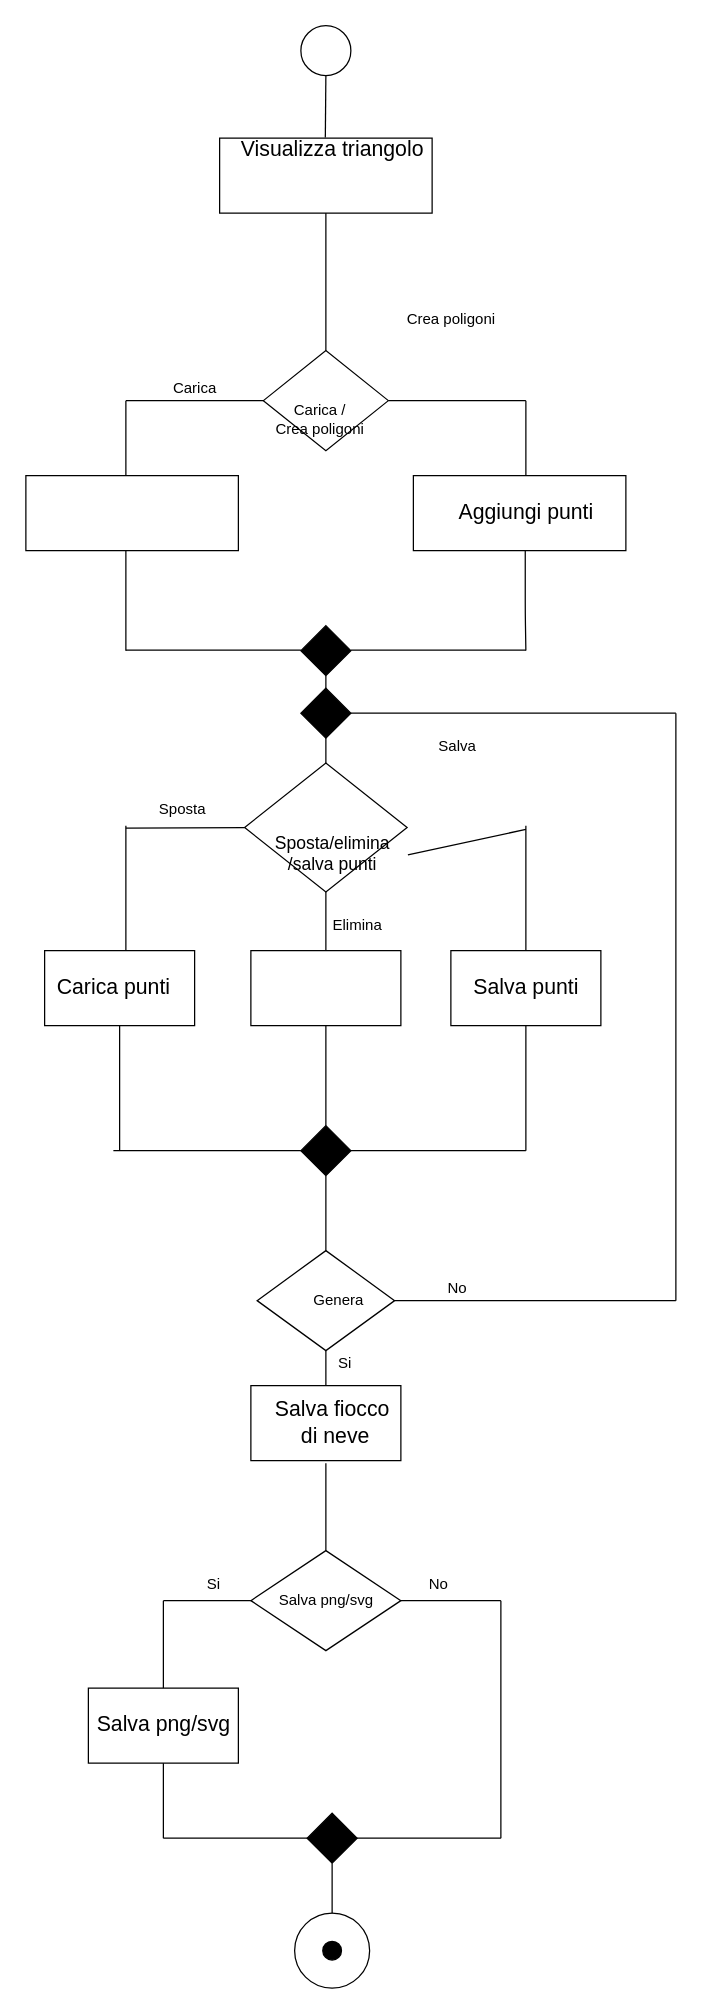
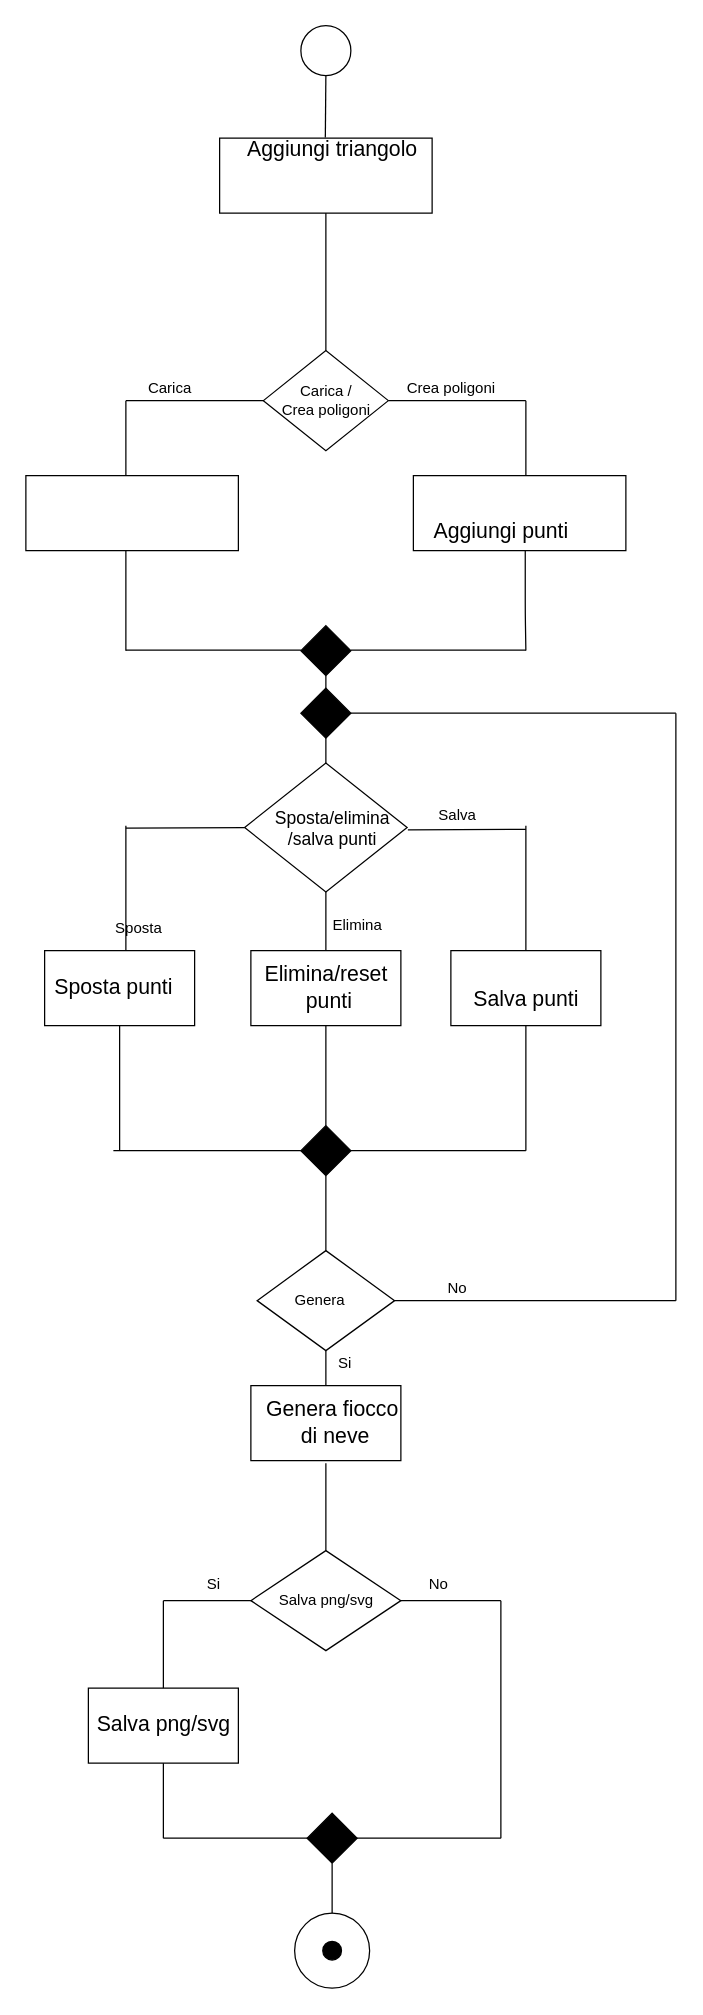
- <mxCell id="14" value="&lt;font style=&quot;font-size: 17px&quot;&gt;Visualizza triangolo&lt;/font&gt;" style="text;html=1;align=center;verticalAlign=middle;resizable=0;points=[];;autosize=1;" vertex="1" parent="1"><mxGeometry x="185" y="110" width="160" height="20" as="geometry" /></mxCell>
+ <mxCell id="14" value="&lt;font style=&quot;font-size: 17px&quot;&gt;Aggiungi triangolo&lt;/font&gt;" style="text;html=1;align=center;verticalAlign=middle;resizable=0;points=[];;autosize=1;" vertex="1" parent="1"><mxGeometry x="185" y="110" width="160" height="20" as="geometry" /></mxCell>
- <mxCell id="9" value="Crea poligoni" style="text;html=1;align=center;verticalAlign=middle;resizable=0;points=[];;autosize=1;" vertex="1" parent="1"><mxGeometry x="320" y="245" width="80" height="20" as="geometry" /></mxCell>
+ <mxCell id="9" value="Crea poligoni" style="text;html=1;align=center;verticalAlign=middle;resizable=0;points=[];;autosize=1;" vertex="1" parent="1"><mxGeometry x="320" y="300" width="80" height="20" as="geometry" /></mxCell>
- <mxCell id="8" value="Carica" style="text;html=1;align=center;verticalAlign=middle;resizable=0;points=[];;autosize=1;" vertex="1" parent="1"><mxGeometry x="130" y="300" width="50" height="20" as="geometry" /></mxCell>
+ <mxCell id="8" value="Carica" style="text;html=1;align=center;verticalAlign=middle;resizable=0;points=[];;autosize=1;" vertex="1" parent="1"><mxGeometry x="110" y="300" width="50" height="20" as="geometry" /></mxCell>
- <mxCell id="6" value="Carica /&lt;br&gt;Crea poligoni" style="text;html=1;align=center;verticalAlign=middle;resizable=0;points=[];;autosize=1;" vertex="1" parent="1"><mxGeometry x="215" y="320" width="80" height="30" as="geometry" /></mxCell>
+ <mxCell id="6" value="Carica /&lt;br&gt;Crea poligoni" style="text;html=1;align=center;verticalAlign=middle;resizable=0;points=[];;autosize=1;" vertex="1" parent="1"><mxGeometry x="220" y="305" width="80" height="30" as="geometry" /></mxCell>
- <mxCell id="15" value="&lt;font style=&quot;font-size: 17px&quot;&gt;Aggiungi punti&lt;/font&gt;" style="text;html=1;align=center;verticalAlign=middle;resizable=0;points=[];;autosize=1;" vertex="1" parent="1"><mxGeometry x="360" y="400" width="120" height="20" as="geometry" /></mxCell>
+ <mxCell id="15" value="&lt;font style=&quot;font-size: 17px&quot;&gt;Aggiungi punti&lt;/font&gt;" style="text;html=1;align=center;verticalAlign=middle;resizable=0;points=[];;autosize=1;" vertex="1" parent="1"><mxGeometry x="340" y="415" width="120" height="20" as="geometry" /></mxCell>
- <mxCell id="43" value="Salva" style="text;html=1;align=center;verticalAlign=middle;resizable=0;points=[];;autosize=1;" vertex="1" parent="1"><mxGeometry x="345" y="586.5" width="40" height="20" as="geometry" /></mxCell>
+ <mxCell id="43" value="Salva" style="text;html=1;align=center;verticalAlign=middle;resizable=0;points=[];;autosize=1;" vertex="1" parent="1"><mxGeometry x="345" y="641.5" width="40" height="20" as="geometry" /></mxCell>
- <mxCell id="30" value="Sposta" style="text;html=1;align=center;verticalAlign=middle;resizable=0;points=[];;autosize=1;" vertex="1" parent="1"><mxGeometry x="120" y="636.5" width="50" height="20" as="geometry" /></mxCell>
+ <mxCell id="30" value="Sposta" style="text;html=1;align=center;verticalAlign=middle;resizable=0;points=[];;autosize=1;" vertex="1" parent="1"><mxGeometry x="85" y="731.5" width="50" height="20" as="geometry" /></mxCell>
- <mxCell id="23" value="&lt;font style=&quot;font-size: 14px&quot;&gt;Sposta/elimina&lt;br&gt;/salva punti&lt;/font&gt;" style="text;html=1;align=center;verticalAlign=middle;resizable=0;points=[];;autosize=1;" vertex="1" parent="1"><mxGeometry x="210" y="666.5" width="110" height="30" as="geometry" /></mxCell>
+ <mxCell id="23" value="&lt;font style=&quot;font-size: 14px&quot;&gt;Sposta/elimina&lt;br&gt;/salva punti&lt;/font&gt;" style="text;html=1;align=center;verticalAlign=middle;resizable=0;points=[];;autosize=1;" vertex="1" parent="1"><mxGeometry x="210" y="646.5" width="110" height="30" as="geometry" /></mxCell>
- <mxCell id="29" value="&lt;font style=&quot;font-size: 17px&quot;&gt;Carica punti&lt;/font&gt;" style="text;html=1;align=center;verticalAlign=middle;resizable=0;points=[];;autosize=1;" vertex="1" parent="1"><mxGeometry x="35" y="780" width="110" height="20" as="geometry" /></mxCell>
+ <mxCell id="29" value="&lt;font style=&quot;font-size: 17px&quot;&gt;Sposta punti&lt;/font&gt;" style="text;html=1;align=center;verticalAlign=middle;resizable=0;points=[];;autosize=1;" vertex="1" parent="1"><mxGeometry x="35" y="780" width="110" height="20" as="geometry" /></mxCell>
+ <mxCell id="34" value="&lt;font style=&quot;font-size: 17px&quot;&gt;Elimina/reset&lt;br&gt;&amp;nbsp;punti&lt;/font&gt;" style="text;html=1;align=center;verticalAlign=middle;resizable=0;points=[];;autosize=1;" vertex="1" parent="1"><mxGeometry x="205" y="775" width="110" height="30" as="geometry" /></mxCell>
- <mxCell id="35" value="&lt;font style=&quot;font-size: 17px&quot;&gt;Salva punti&lt;/font&gt;" style="text;html=1;align=center;verticalAlign=middle;resizable=0;points=[];;autosize=1;" vertex="1" parent="1"><mxGeometry x="370" y="780" width="100" height="20" as="geometry" /></mxCell>
+ <mxCell id="35" value="&lt;font style=&quot;font-size: 17px&quot;&gt;Salva punti&lt;/font&gt;" style="text;html=1;align=center;verticalAlign=middle;resizable=0;points=[];;autosize=1;" vertex="1" parent="1"><mxGeometry x="370" y="790" width="100" height="20" as="geometry" /></mxCell>
- <mxCell id="49" value="Genera" style="text;html=1;align=center;verticalAlign=middle;resizable=0;points=[];;autosize=1;" vertex="1" parent="1"><mxGeometry x="245" y="1030" width="50" height="20" as="geometry" /></mxCell>
+ <mxCell id="49" value="Genera" style="text;html=1;align=center;verticalAlign=middle;resizable=0;points=[];;autosize=1;" vertex="1" parent="1"><mxGeometry x="230" y="1030" width="50" height="20" as="geometry" /></mxCell>
- <mxCell id="54" value="&lt;font style=&quot;font-size: 17px&quot;&gt;Salva fiocco&lt;br&gt;&amp;nbsp;di neve&lt;/font&gt;" style="text;html=1;align=center;verticalAlign=middle;resizable=0;points=[];;autosize=1;" vertex="1" parent="1"><mxGeometry x="205" y="1123" width="120" height="30" as="geometry" /></mxCell>
+ <mxCell id="54" value="&lt;font style=&quot;font-size: 17px&quot;&gt;Genera fiocco&lt;br&gt;&amp;nbsp;di neve&lt;/font&gt;" style="text;html=1;align=center;verticalAlign=middle;resizable=0;points=[];;autosize=1;" vertex="1" parent="1"><mxGeometry x="205" y="1123" width="120" height="30" as="geometry" /></mxCell>
